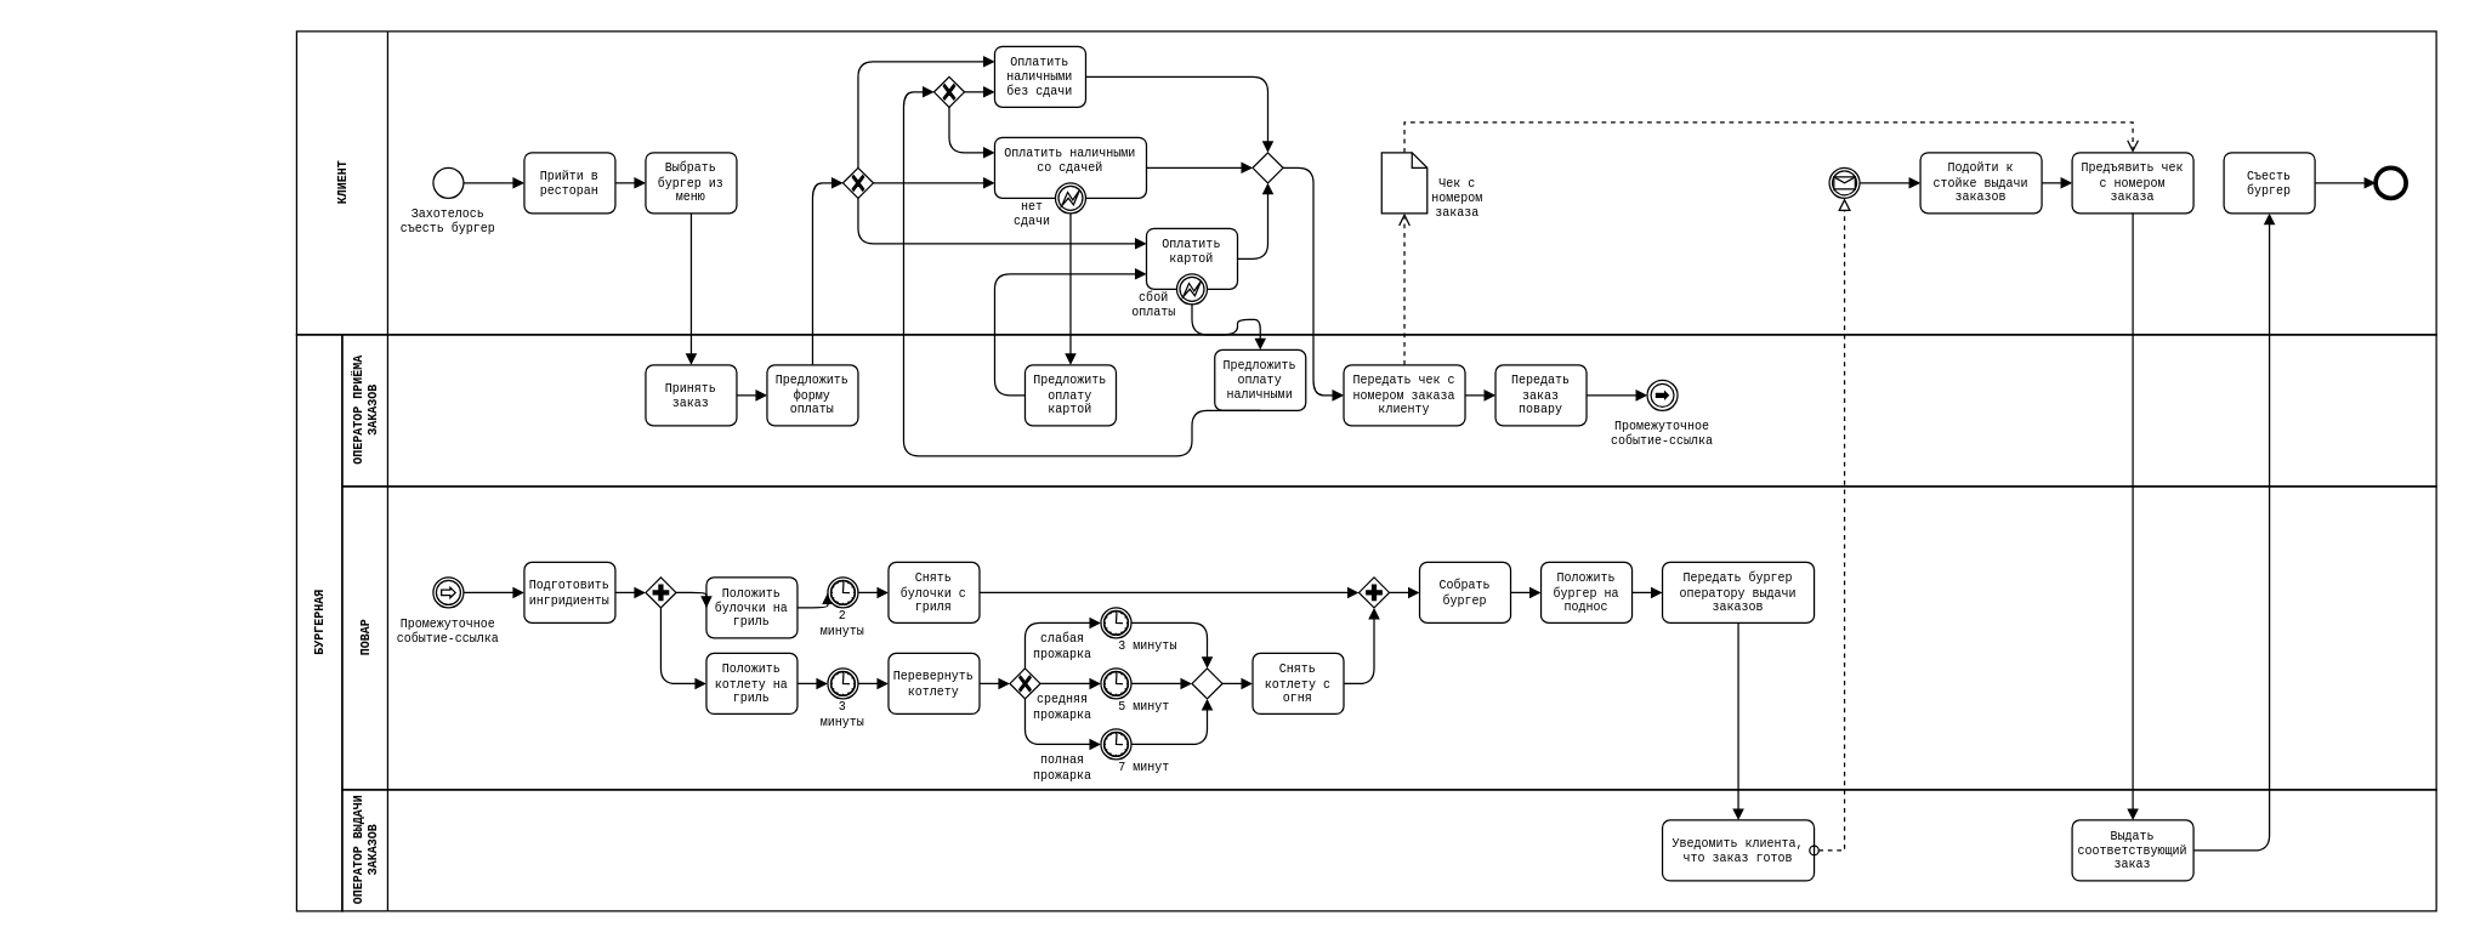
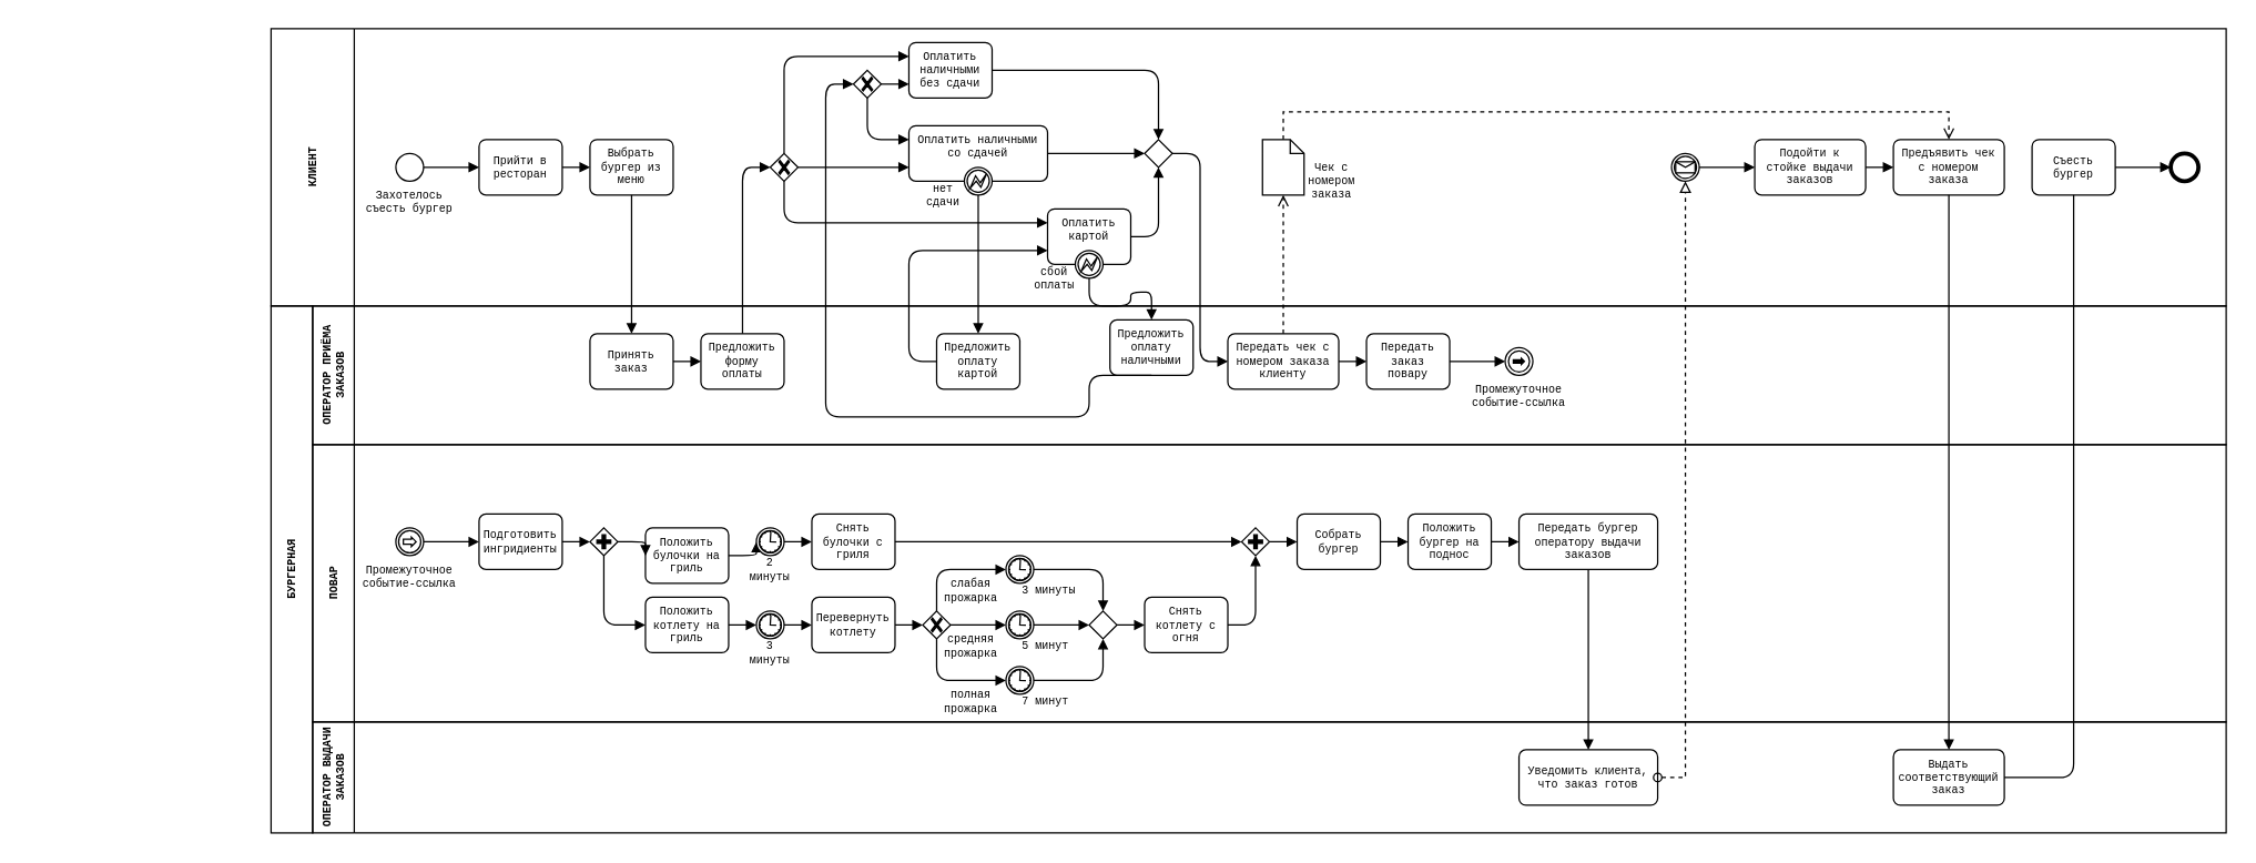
- <mxCell id="106" style="edgeStyle=orthogonalEdgeStyle;rounded=1;orthogonalLoop=1;jettySize=auto;html=1;exitX=1;exitY=0.5;exitDx=0;exitDy=0;exitPerimeter=0;entryX=0.5;entryY=1;entryDx=0;entryDy=0;entryPerimeter=0;endArrow=block;endFill=1;startSize=5;endSize=5;curved=0;" edge="1" parent="1" source="103" target="105"><mxGeometry relative="1" as="geometry" /></mxCell>
+ <mxCell id="106" style="edgeStyle=orthogonalEdgeStyle;rounded=1;orthogonalLoop=1;jettySize=auto;html=1;exitX=1;exitY=0.5;exitDx=0;exitDy=0;exitPerimeter=0;entryX=0.5;entryY=1;entryDx=0;entryDy=0;entryPerimeter=0;endArrow=none;endFill=1;startSize=5;endSize=5;curved=0;" edge="1" parent="1" source="103" target="105"><mxGeometry relative="1" as="geometry" /></mxCell>
